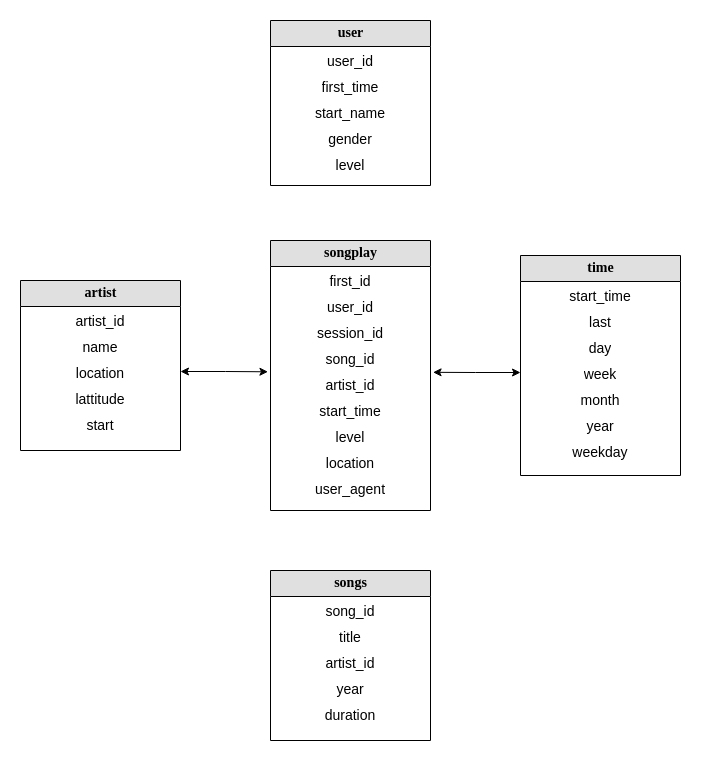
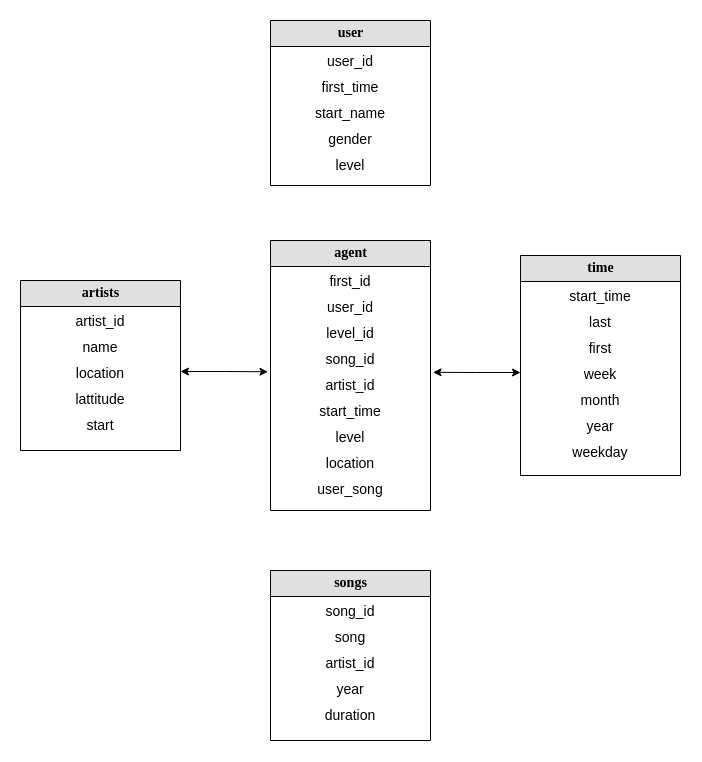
- <mxCell id="2" value="&lt;b&gt;songplay&lt;/b&gt;" style="swimlane;html=1;fontStyle=0;childLayout=stackLayout;horizontal=1;startSize=26;fillColor=#e0e0e0;horizontalStack=0;resizeParent=1;resizeLast=0;collapsible=1;marginBottom=0;swimlaneFillColor=#ffffff;align=center;rounded=0;shadow=0;comic=0;labelBackgroundColor=none;strokeWidth=1;fontFamily=Verdana;fontSize=14" parent="1" vertex="1"><mxGeometry x="270" y="240" width="160" height="270" as="geometry" /></mxCell>
+ <mxCell id="2" value="&lt;b&gt;agent&lt;/b&gt;" style="swimlane;html=1;fontStyle=0;childLayout=stackLayout;horizontal=1;startSize=26;fillColor=#e0e0e0;horizontalStack=0;resizeParent=1;resizeLast=0;collapsible=1;marginBottom=0;swimlaneFillColor=#ffffff;align=center;rounded=0;shadow=0;comic=0;labelBackgroundColor=none;strokeWidth=1;fontFamily=Verdana;fontSize=14" parent="1" vertex="1"><mxGeometry x="270" y="240" width="160" height="270" as="geometry" /></mxCell>
- <mxCell id="24" value="&lt;b&gt;artist&lt;/b&gt;" style="swimlane;html=1;fontStyle=0;childLayout=stackLayout;horizontal=1;startSize=26;fillColor=#e0e0e0;horizontalStack=0;resizeParent=1;resizeLast=0;collapsible=1;marginBottom=0;swimlaneFillColor=#ffffff;align=center;rounded=0;shadow=0;comic=0;labelBackgroundColor=none;strokeWidth=1;fontFamily=Verdana;fontSize=14" vertex="1" parent="1"><mxGeometry x="20" y="280" width="160" height="170" as="geometry" /></mxCell>
+ <mxCell id="24" value="&lt;b&gt;artists&lt;/b&gt;" style="swimlane;html=1;fontStyle=0;childLayout=stackLayout;horizontal=1;startSize=26;fillColor=#e0e0e0;horizontalStack=0;resizeParent=1;resizeLast=0;collapsible=1;marginBottom=0;swimlaneFillColor=#ffffff;align=center;rounded=0;shadow=0;comic=0;labelBackgroundColor=none;strokeWidth=1;fontFamily=Verdana;fontSize=14" vertex="1" parent="1"><mxGeometry x="20" y="280" width="160" height="170" as="geometry" /></mxCell>
- <mxCell id="5" value="&lt;span style=&quot;font-size: 14px; font-weight: 400;&quot;&gt;session_id&lt;/span&gt;" style="text;strokeColor=none;fillColor=none;align=center;verticalAlign=top;spacingLeft=4;spacingRight=4;overflow=hidden;rotatable=0;points=[[0,0.5],[1,0.5]];portConstraint=eastwest;whiteSpace=wrap;html=1;fontStyle=1" vertex="1" parent="2"><mxGeometry y="78" width="160" height="26" as="geometry" /></mxCell>
+ <mxCell id="5" value="&lt;span style=&quot;font-size: 14px; font-weight: 400;&quot;&gt;level_id&lt;/span&gt;" style="text;strokeColor=none;fillColor=none;align=center;verticalAlign=top;spacingLeft=4;spacingRight=4;overflow=hidden;rotatable=0;points=[[0,0.5],[1,0.5]];portConstraint=eastwest;whiteSpace=wrap;html=1;fontStyle=1" vertex="1" parent="2"><mxGeometry y="78" width="160" height="26" as="geometry" /></mxCell>
- <mxCell id="33" value="&lt;span style=&quot;font-size: 14px; font-weight: 400;&quot;&gt;day&lt;/span&gt;" style="text;strokeColor=none;fillColor=none;align=center;verticalAlign=top;spacingLeft=4;spacingRight=4;overflow=hidden;rotatable=0;points=[[0,0.5],[1,0.5]];portConstraint=eastwest;whiteSpace=wrap;html=1;fontStyle=1" vertex="1" parent="30"><mxGeometry y="78" width="160" height="26" as="geometry" /></mxCell>
+ <mxCell id="33" value="&lt;span style=&quot;font-size: 14px; font-weight: 400;&quot;&gt;first&lt;/span&gt;" style="text;strokeColor=none;fillColor=none;align=center;verticalAlign=top;spacingLeft=4;spacingRight=4;overflow=hidden;rotatable=0;points=[[0,0.5],[1,0.5]];portConstraint=eastwest;whiteSpace=wrap;html=1;fontStyle=1" vertex="1" parent="30"><mxGeometry y="78" width="160" height="26" as="geometry" /></mxCell>
- <mxCell id="11" value="&lt;span style=&quot;font-size: 14px; font-weight: 400;&quot;&gt;user_agent&lt;/span&gt;" style="text;strokeColor=none;fillColor=none;align=center;verticalAlign=top;spacingLeft=4;spacingRight=4;overflow=hidden;rotatable=0;points=[[0,0.5],[1,0.5]];portConstraint=eastwest;whiteSpace=wrap;html=1;fontStyle=1" vertex="1" parent="2"><mxGeometry y="234" width="160" height="26" as="geometry" /></mxCell>
+ <mxCell id="11" value="&lt;span style=&quot;font-size: 14px; font-weight: 400;&quot;&gt;user_song&lt;/span&gt;" style="text;strokeColor=none;fillColor=none;align=center;verticalAlign=top;spacingLeft=4;spacingRight=4;overflow=hidden;rotatable=0;points=[[0,0.5],[1,0.5]];portConstraint=eastwest;whiteSpace=wrap;html=1;fontStyle=1" vertex="1" parent="2"><mxGeometry y="234" width="160" height="26" as="geometry" /></mxCell>
- <mxCell id="20" value="&lt;span style=&quot;font-size: 14px; font-weight: 400;&quot;&gt;title&lt;/span&gt;" style="text;strokeColor=none;fillColor=none;align=center;verticalAlign=top;spacingLeft=4;spacingRight=4;overflow=hidden;rotatable=0;points=[[0,0.5],[1,0.5]];portConstraint=eastwest;whiteSpace=wrap;html=1;fontStyle=1" vertex="1" parent="18"><mxGeometry y="52" width="160" height="26" as="geometry" /></mxCell>
+ <mxCell id="20" value="&lt;span style=&quot;font-size: 14px; font-weight: 400;&quot;&gt;song&lt;/span&gt;" style="text;strokeColor=none;fillColor=none;align=center;verticalAlign=top;spacingLeft=4;spacingRight=4;overflow=hidden;rotatable=0;points=[[0,0.5],[1,0.5]];portConstraint=eastwest;whiteSpace=wrap;html=1;fontStyle=1" vertex="1" parent="18"><mxGeometry y="52" width="160" height="26" as="geometry" /></mxCell>
